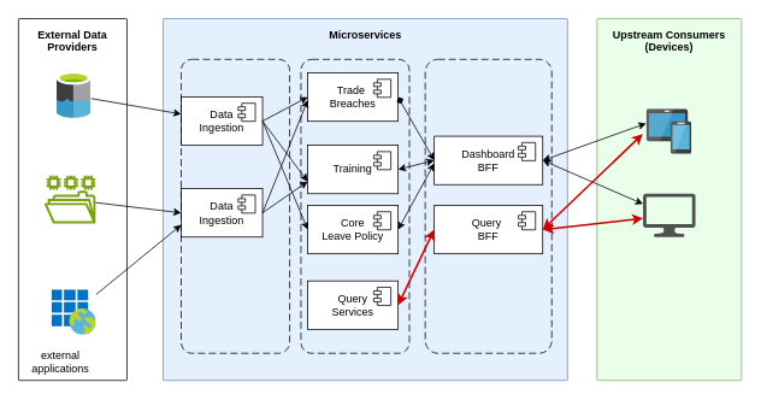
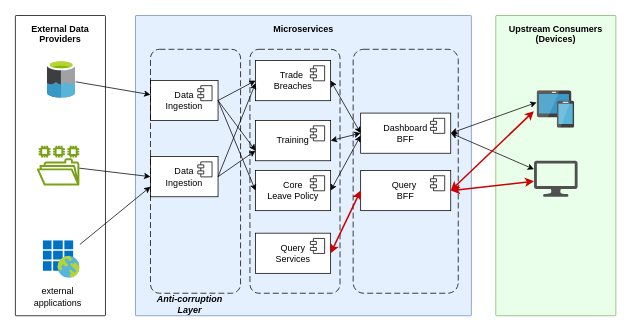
- <mxCell id="39" value="" style="endArrow=diamond;startArrow=classic;html=1;rounded=0;entryX=1;entryY=0.5;entryDx=0;entryDy=0;exitX=0;exitY=0.5;exitDx=0;exitDy=0;" edge="1" parent="1" source="19" target="13"><mxGeometry width="50" height="50" relative="1" as="geometry"><mxPoint x="390" y="270" as="sourcePoint" /><mxPoint x="440" y="220" as="targetPoint" /></mxGeometry></mxCell>
+ <mxCell id="39" value="" style="endArrow=classic;startArrow=classic;html=1;rounded=0;entryX=1;entryY=0.5;entryDx=0;entryDy=0;exitX=0;exitY=0.5;exitDx=0;exitDy=0;" edge="1" parent="1" source="19" target="13"><mxGeometry width="50" height="50" relative="1" as="geometry"><mxPoint x="390" y="270" as="sourcePoint" /><mxPoint x="440" y="220" as="targetPoint" /></mxGeometry></mxCell>
- <mxCell id="5" value="external applications" style="text;html=1;align=center;verticalAlign=middle;whiteSpace=wrap;rounded=0;" vertex="1" parent="1"><mxGeometry x="32.41" y="385" width="69" height="30" as="geometry" /></mxCell>
+ <mxCell id="5" value="external applications" style="text;html=1;align=center;verticalAlign=middle;whiteSpace=wrap;rounded=0;" vertex="1" parent="1"><mxGeometry x="42.41" y="380" width="69" height="30" as="geometry" /></mxCell>
+ <mxCell id="30" value="&lt;i&gt;&lt;b&gt;Anti-corruption&lt;/b&gt;&lt;/i&gt;&lt;div&gt;&lt;i&gt;&lt;b&gt;Layer&lt;/b&gt;&lt;/i&gt;&lt;/div&gt;" style="text;html=1;align=center;verticalAlign=middle;whiteSpace=wrap;rounded=0;" vertex="1" parent="1"><mxGeometry x="200" y="390" width="105" height="30" as="geometry" /></mxCell>
